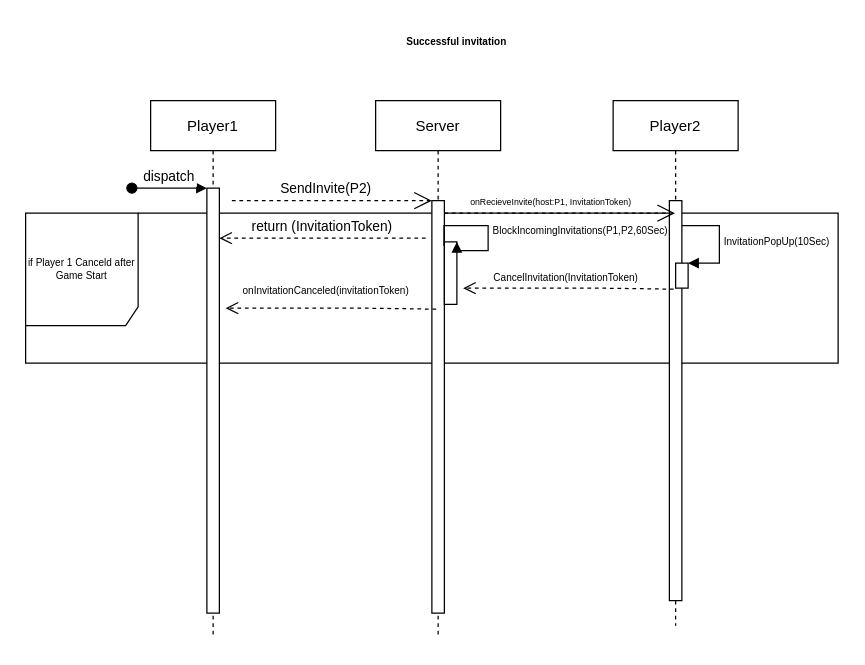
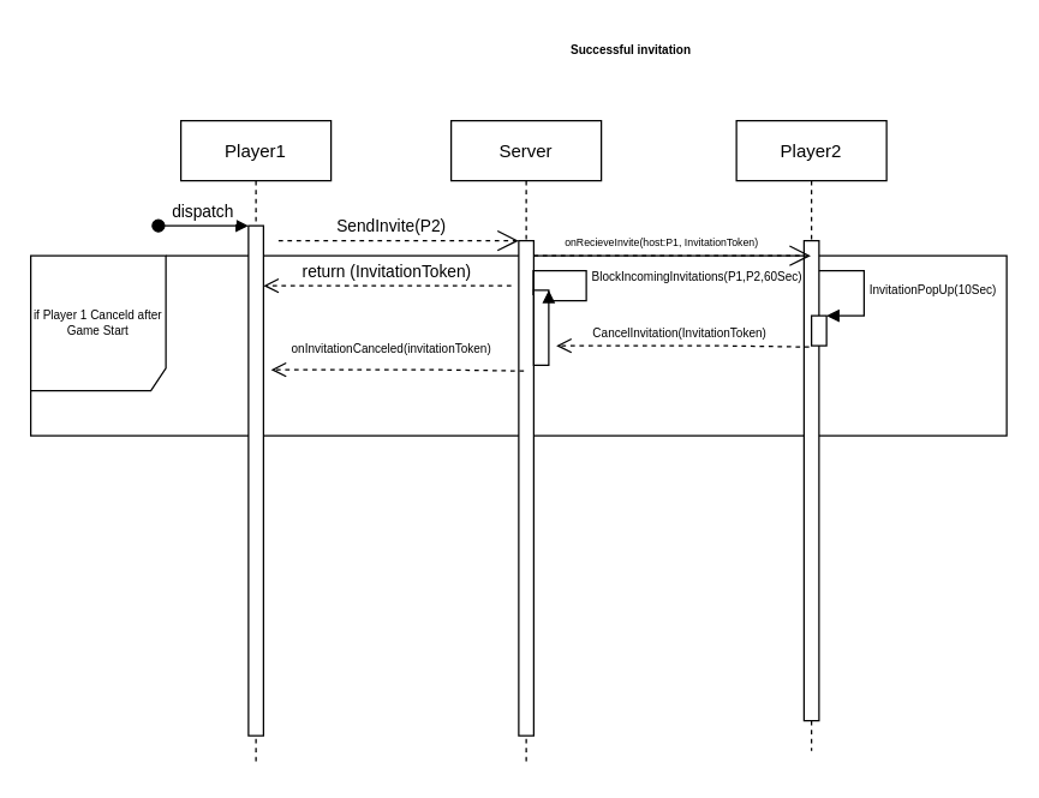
- <mxCell id="18" value="Successful invitation" style="text;align=center;fontStyle=1;verticalAlign=middle;spacingLeft=3;spacingRight=3;strokeColor=none;rotatable=0;points=[[0,0.5],[1,0.5]];portConstraint=eastwest;fontSize=8;" vertex="1" parent="1"><mxGeometry x="310" y="20" width="110" height="26" as="geometry" /></mxCell>
+ <mxCell id="18" value="Successful invitation" style="text;align=center;fontStyle=1;verticalAlign=middle;spacingLeft=3;spacingRight=3;strokeColor=none;rotatable=0;points=[[0,0.5],[1,0.5]];portConstraint=eastwest;fontSize=8;" vertex="1" parent="1"><mxGeometry x="365" y="20" width="110" height="26" as="geometry" /></mxCell>
